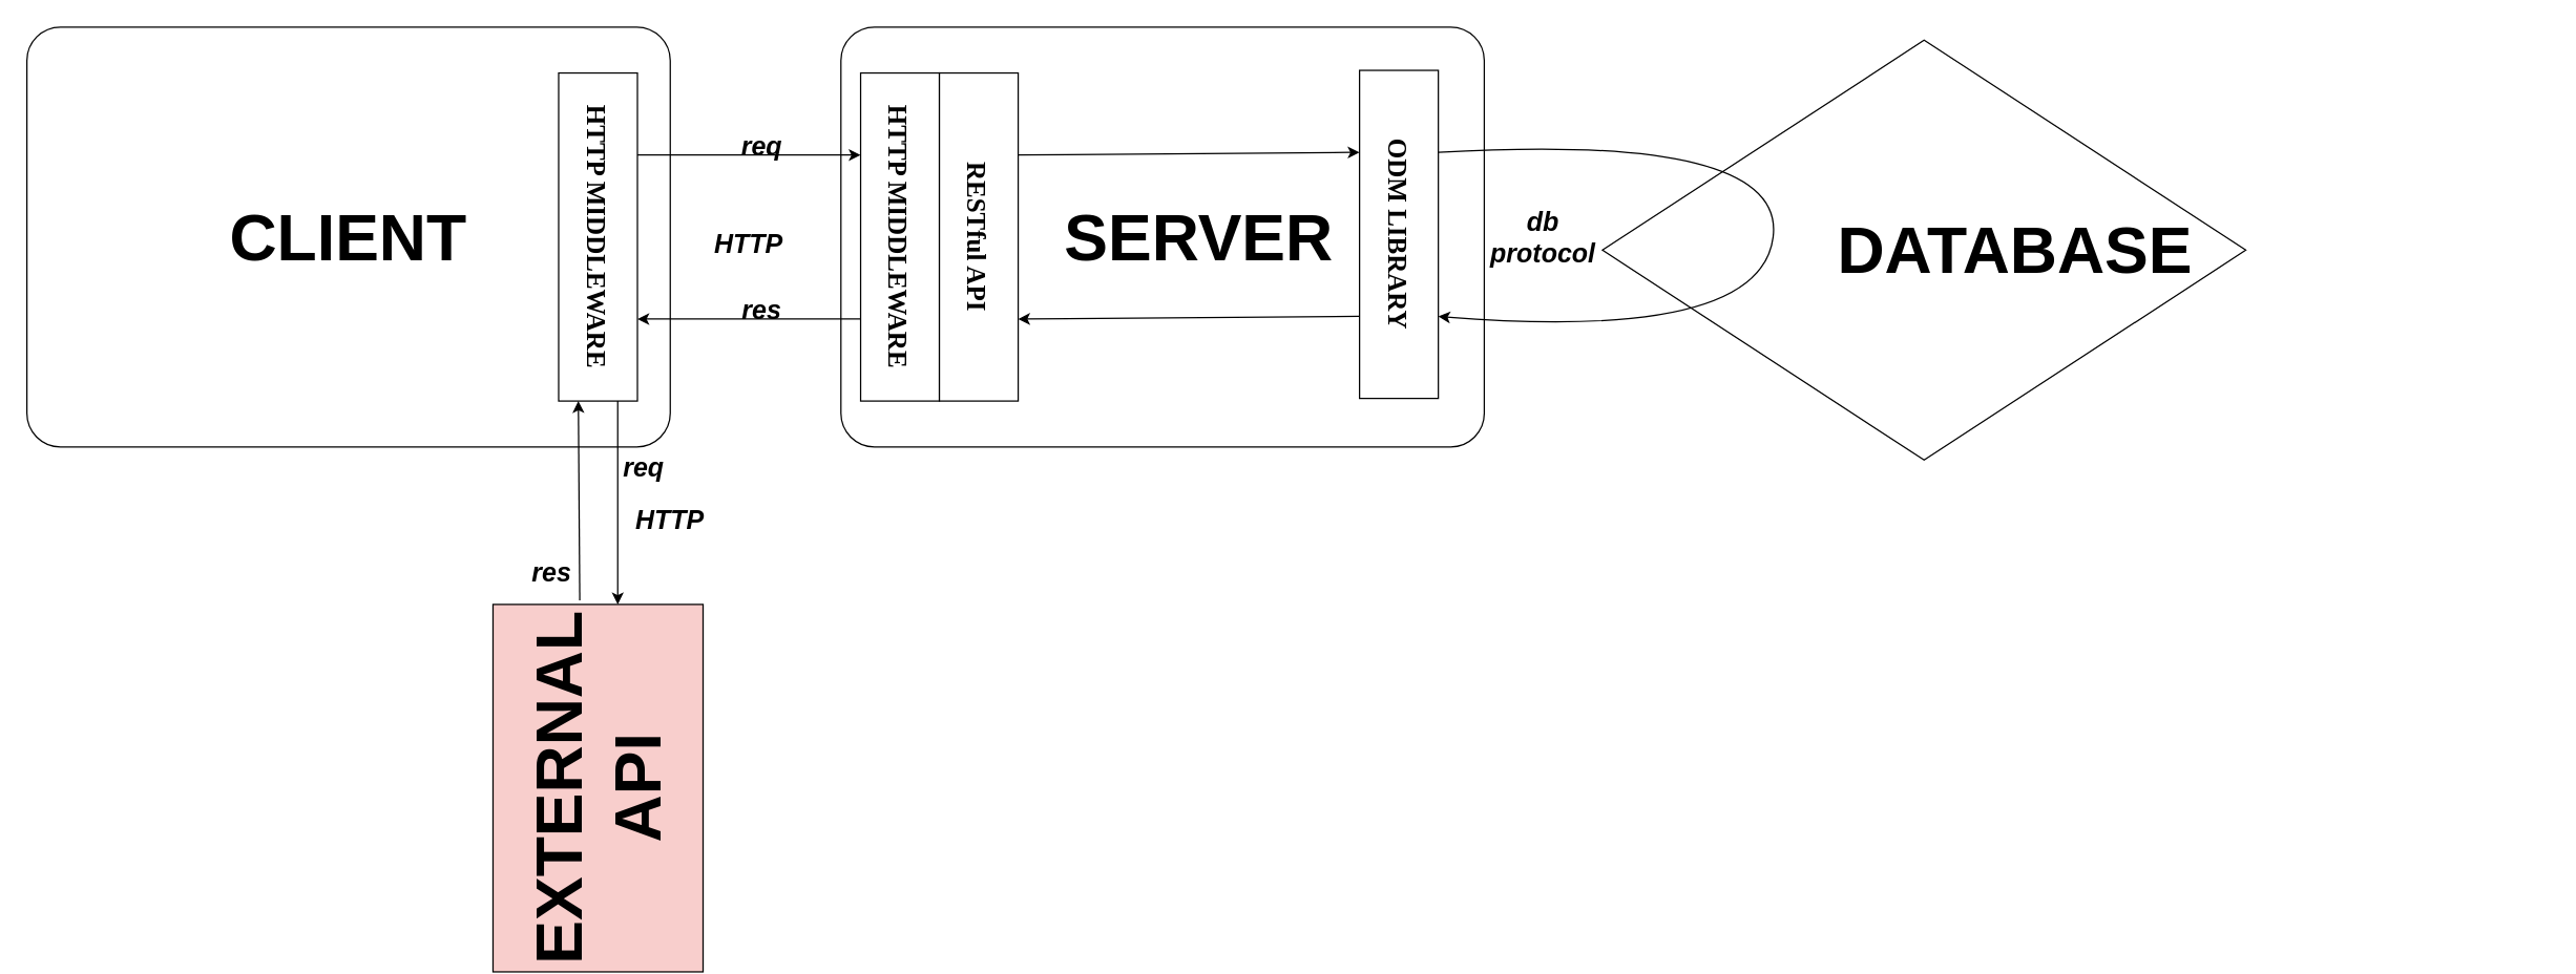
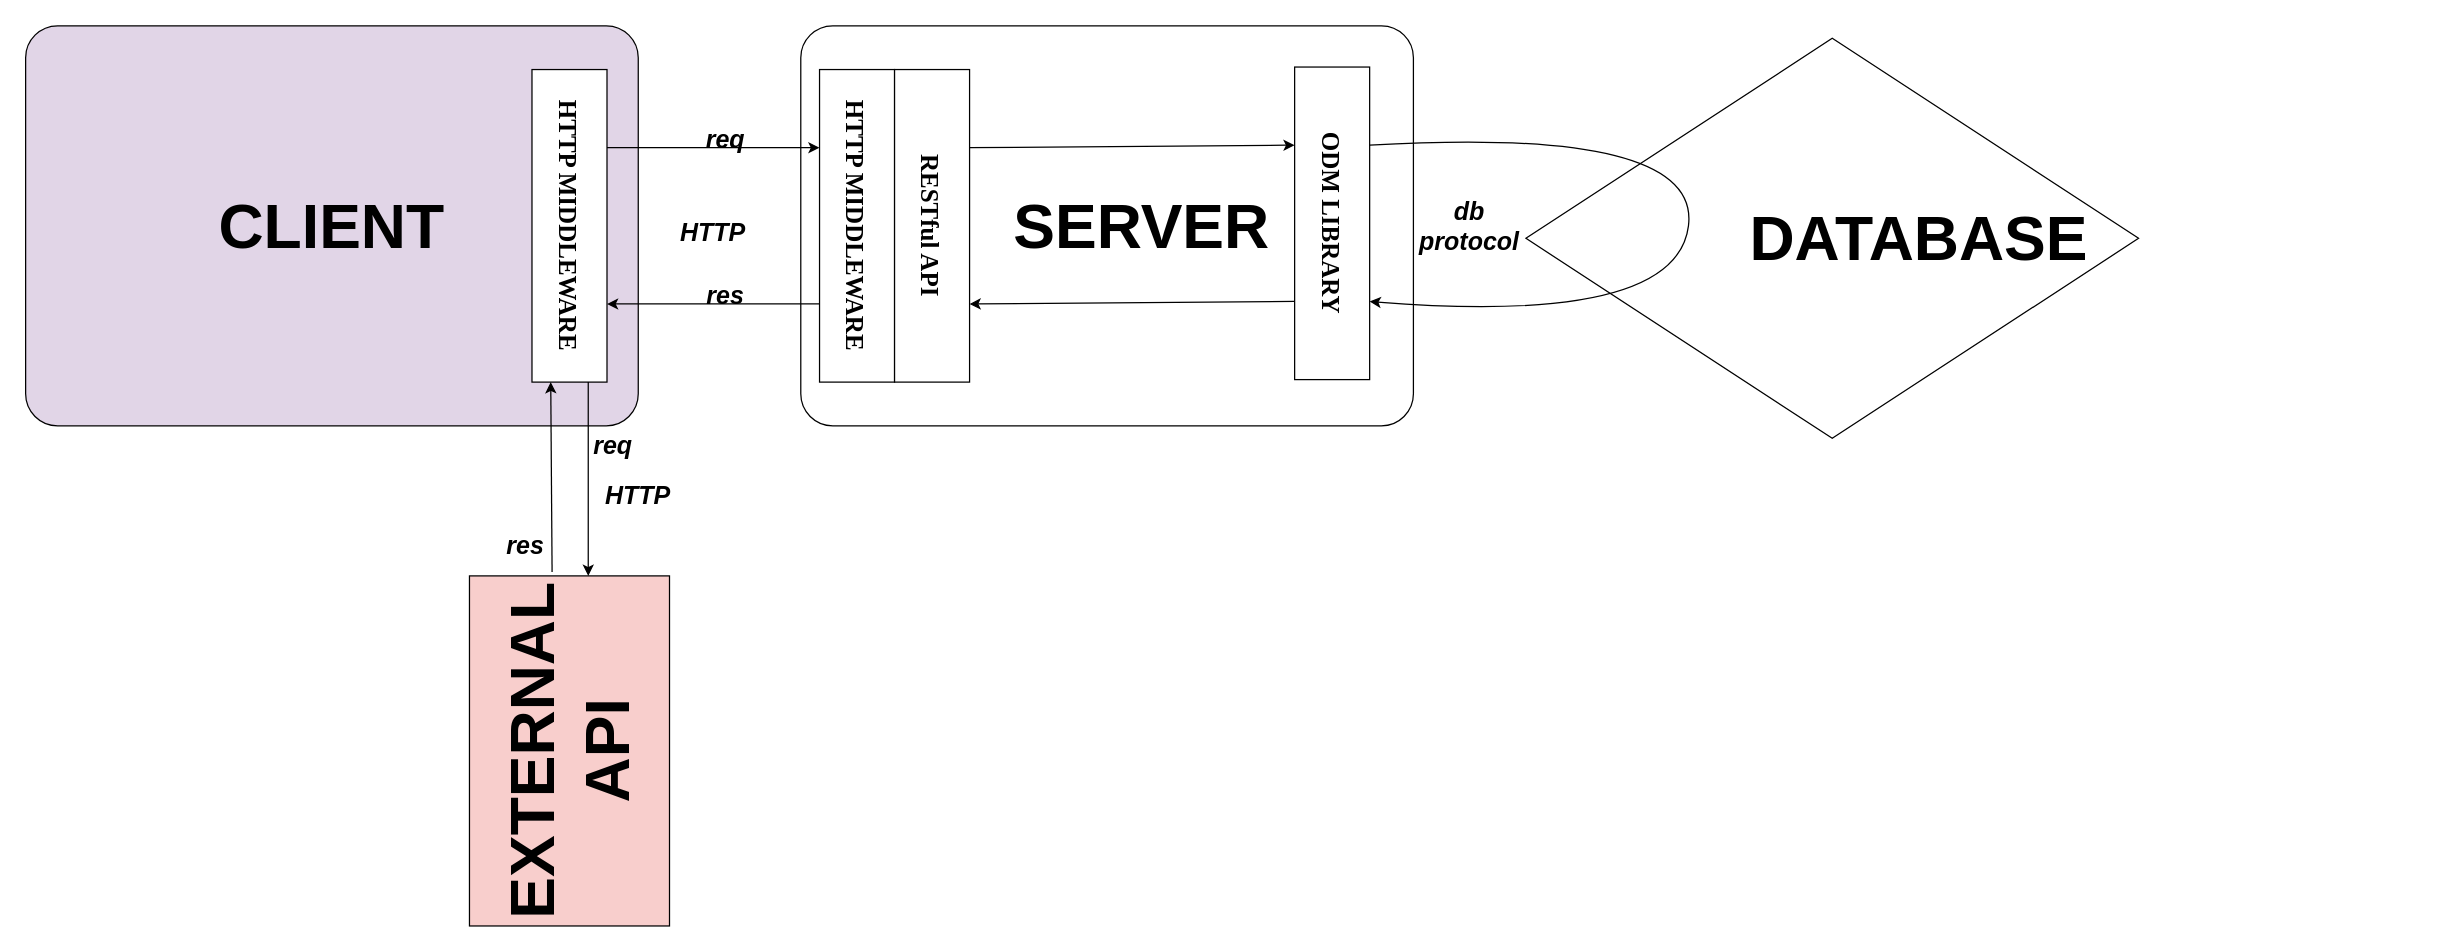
- <mxCell id="4" value="&lt;font style=&quot;font-size: 50px&quot;&gt;&lt;b&gt;CLIENT&lt;/b&gt;&lt;/font&gt;" style="rounded=1;whiteSpace=wrap;html=1;arcSize=8;" vertex="1" parent="1"><mxGeometry x="20" y="20" width="490" height="320" as="geometry" /></mxCell>
+ <mxCell id="4" value="&lt;font style=&quot;font-size: 50px&quot;&gt;&lt;b&gt;CLIENT&lt;/b&gt;&lt;/font&gt;" style="rounded=1;whiteSpace=wrap;html=1;arcSize=8;fillColor=#e1d5e7;" vertex="1" parent="1"><mxGeometry x="20" y="20" width="490" height="320" as="geometry" /></mxCell>
